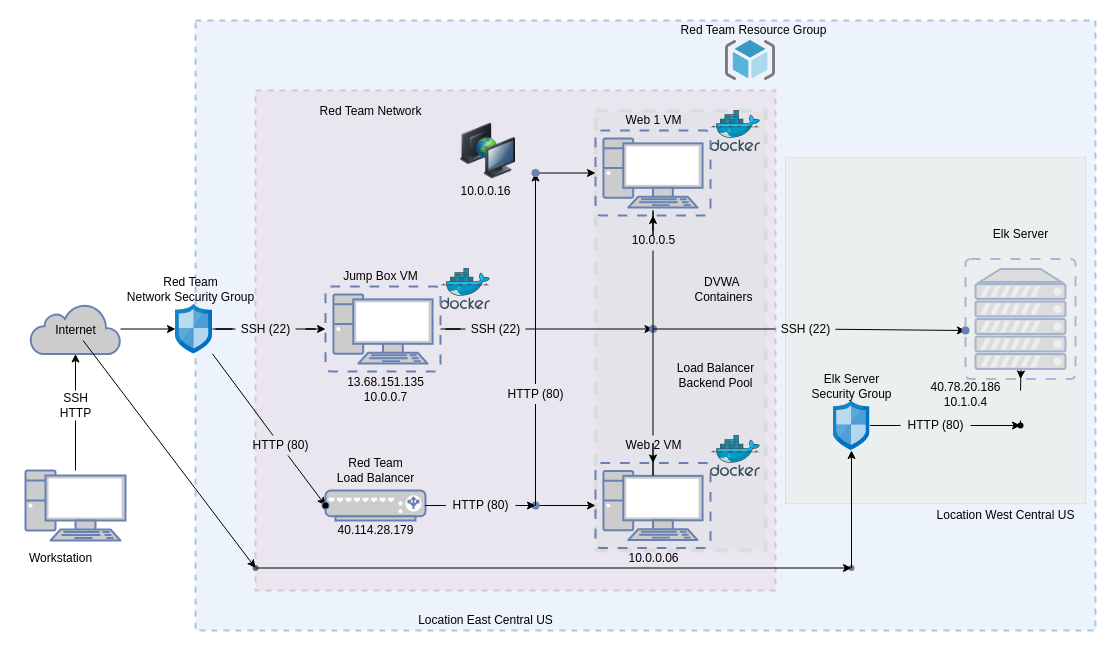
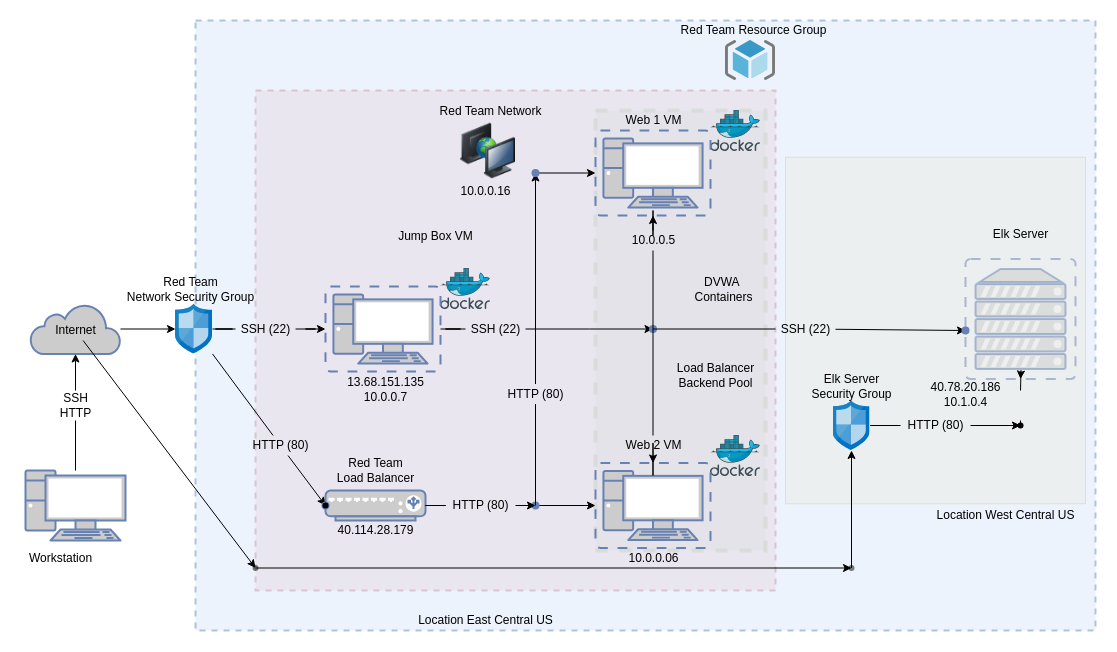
- <mxCell id="41" value="Red Team Network" style="text;html=1;resizable=0;autosize=1;align=center;verticalAlign=middle;points=[];fillColor=none;strokeColor=none;rounded=0;dashed=1;opacity=50;" parent="1" vertex="1"><mxGeometry x="310" y="100.5" width="120" height="20" as="geometry" /></mxCell>
+ <mxCell id="41" value="Red Team Network" style="text;html=1;resizable=0;autosize=1;align=center;verticalAlign=middle;points=[];fillColor=none;strokeColor=none;rounded=0;dashed=1;opacity=50;" parent="1" vertex="1"><mxGeometry x="430" y="100.5" width="120" height="20" as="geometry" /></mxCell>
- <mxCell id="38" value="Jump Box VM" style="text;html=1;resizable=0;autosize=1;align=center;verticalAlign=middle;points=[];fillColor=none;strokeColor=none;rounded=0;dashed=1;opacity=50;" parent="1" vertex="1"><mxGeometry x="335" y="266" width="90" height="20" as="geometry" /></mxCell>
+ <mxCell id="38" value="Jump Box VM" style="text;html=1;resizable=0;autosize=1;align=center;verticalAlign=middle;points=[];fillColor=none;strokeColor=none;rounded=0;dashed=1;opacity=50;" parent="1" vertex="1"><mxGeometry x="390" y="226" width="90" height="20" as="geometry" /></mxCell>
